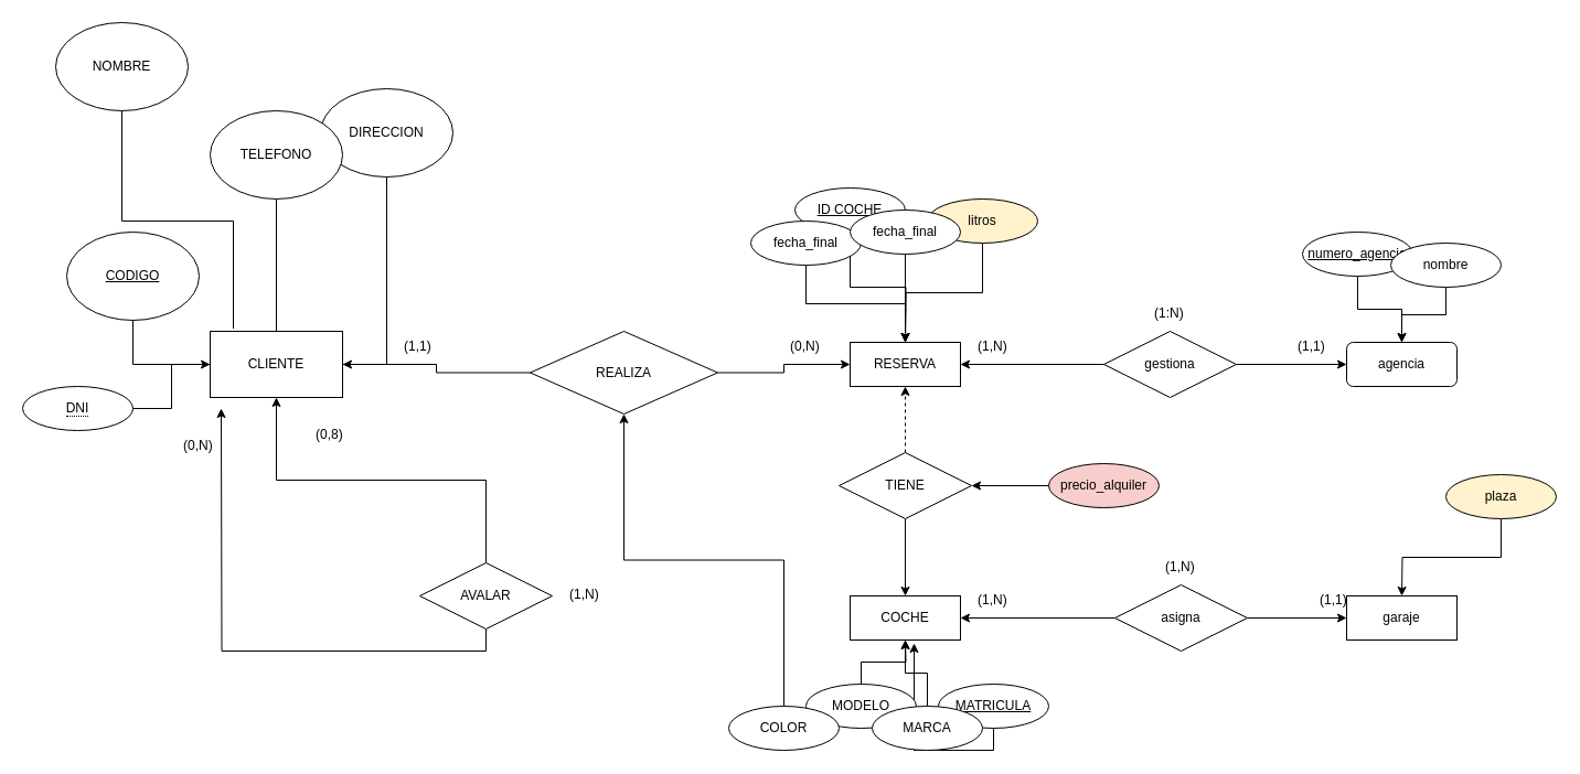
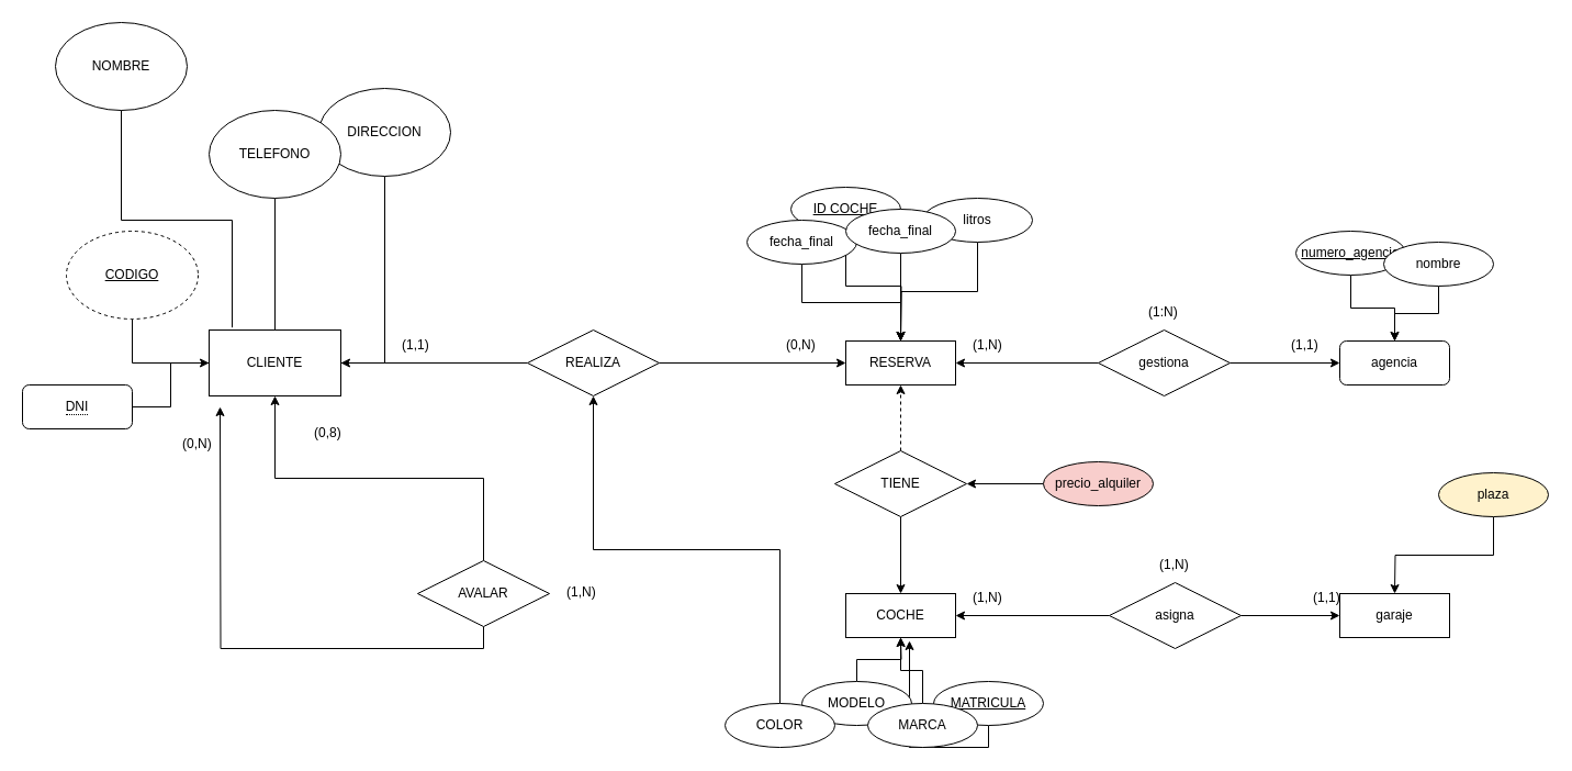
- <mxCell id="23" value="litros" style="ellipse;whiteSpace=wrap;html=1;align=center;fillColor=#fff2cc;" parent="1" vertex="1"><mxGeometry x="840" y="180" width="100" height="40" as="geometry" /></mxCell>
+ <mxCell id="23" value="litros" style="ellipse;whiteSpace=wrap;html=1;align=center;" parent="1" vertex="1"><mxGeometry x="840" y="180" width="100" height="40" as="geometry" /></mxCell>
- <mxCell id="4" value="CODIGO" style="ellipse;whiteSpace=wrap;html=1;fontStyle=4" parent="1" vertex="1"><mxGeometry x="60" y="210" width="120" height="80" as="geometry" /></mxCell>
+ <mxCell id="4" value="CODIGO" style="ellipse;whiteSpace=wrap;html=1;fontStyle=4;dashed=1;" parent="1" vertex="1"><mxGeometry x="60" y="210" width="120" height="80" as="geometry" /></mxCell>
- <mxCell id="15" value="REALIZA" style="shape=rhombus;perimeter=rhombusPerimeter;whiteSpace=wrap;html=1;align=center;" parent="1" vertex="1"><mxGeometry x="480" y="300" width="170" height="75" as="geometry" /></mxCell>
+ <mxCell id="15" value="REALIZA" style="shape=rhombus;perimeter=rhombusPerimeter;whiteSpace=wrap;html=1;align=center;" parent="1" vertex="1"><mxGeometry x="480" y="300" width="120" height="60" as="geometry" /></mxCell>
- <mxCell id="40" value="&lt;span style=&quot;border-bottom: 1px dotted&quot;&gt;DNI&lt;/span&gt;" style="ellipse;whiteSpace=wrap;html=1;align=center;" parent="1" vertex="1"><mxGeometry x="20" y="350" width="100" height="40" as="geometry" /></mxCell>
+ <mxCell id="40" value="&lt;span style=&quot;border-bottom: 1px dotted&quot;&gt;DNI&lt;/span&gt;" style="whiteSpace=wrap;html=1;align=center;rounded=1;" parent="1" vertex="1"><mxGeometry x="20" y="350" width="100" height="40" as="geometry" /></mxCell>
